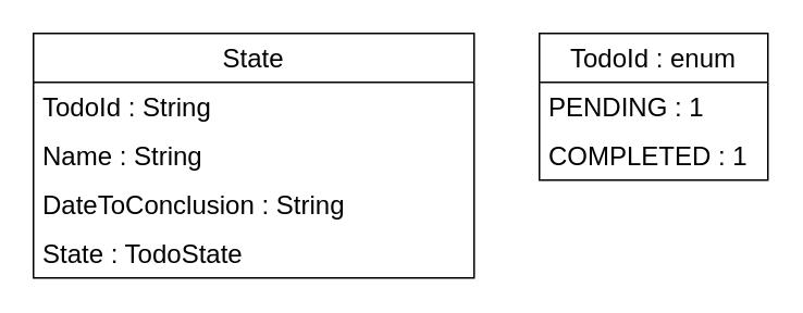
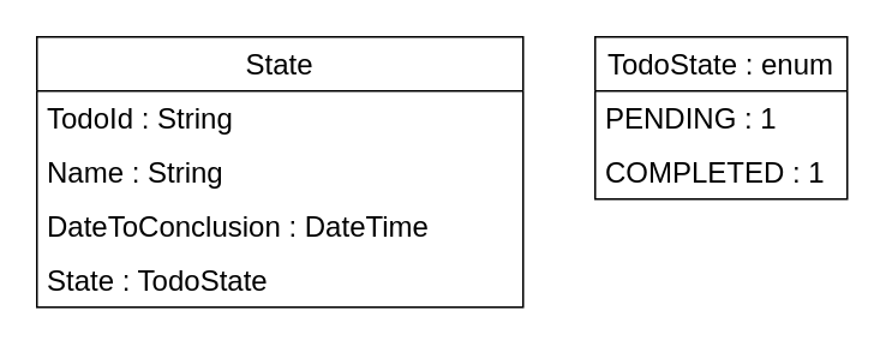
- <mxCell id="7" value="TodoId : enum" style="swimlane;fontStyle=0;childLayout=stackLayout;horizontal=1;startSize=30;horizontalStack=0;resizeParent=1;resizeParentMax=0;resizeLast=0;collapsible=1;marginBottom=0;whiteSpace=wrap;html=1;fontSize=16;" vertex="1" parent="1"><mxGeometry x="330" y="20" width="140" height="90" as="geometry" /></mxCell>
+ <mxCell id="7" value="TodoState : enum" style="swimlane;fontStyle=0;childLayout=stackLayout;horizontal=1;startSize=30;horizontalStack=0;resizeParent=1;resizeParentMax=0;resizeLast=0;collapsible=1;marginBottom=0;whiteSpace=wrap;html=1;fontSize=16;" vertex="1" parent="1"><mxGeometry x="330" y="20" width="140" height="90" as="geometry" /></mxCell>
- <mxCell id="5" value="DateToConclusion : String" style="text;strokeColor=none;fillColor=none;align=left;verticalAlign=middle;spacingLeft=4;spacingRight=4;overflow=hidden;points=[[0,0.5],[1,0.5]];portConstraint=eastwest;rotatable=0;whiteSpace=wrap;html=1;fontSize=16;" vertex="1" parent="2"><mxGeometry y="90" width="270" height="30" as="geometry" /></mxCell>
+ <mxCell id="5" value="DateToConclusion : DateTime" style="text;strokeColor=none;fillColor=none;align=left;verticalAlign=middle;spacingLeft=4;spacingRight=4;overflow=hidden;points=[[0,0.5],[1,0.5]];portConstraint=eastwest;rotatable=0;whiteSpace=wrap;html=1;fontSize=16;" vertex="1" parent="2"><mxGeometry y="90" width="270" height="30" as="geometry" /></mxCell>
